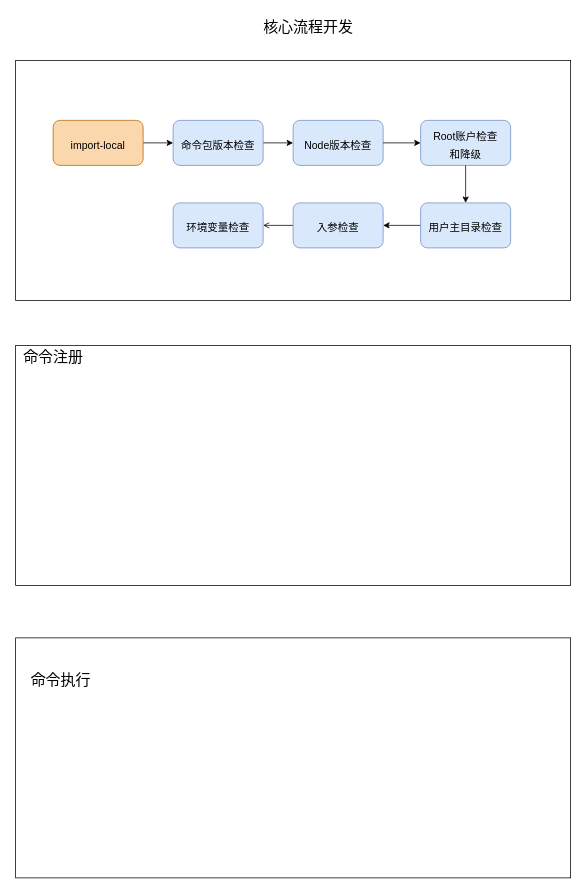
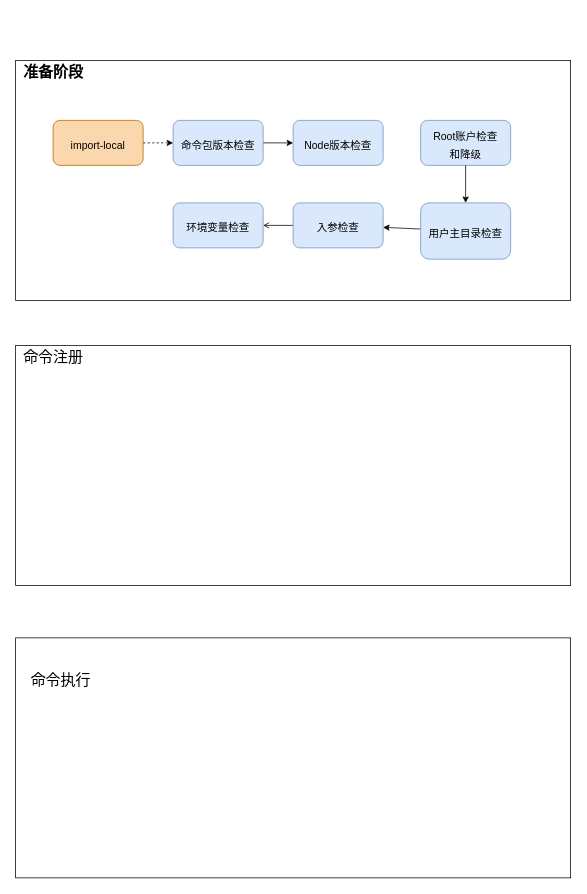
- <mxCell id="2" value="核心流程开发&lt;br&gt;" style="text;html=1;align=center;verticalAlign=middle;resizable=0;points=[];autosize=1;strokeColor=none;fillColor=none;fontSize=20;" parent="1" vertex="1"><mxGeometry x="340" y="20" width="140" height="30" as="geometry" /></mxCell>
+ <mxCell id="13" value="准备阶段" style="text;html=1;align=center;verticalAlign=middle;resizable=0;points=[];autosize=1;strokeColor=none;fillColor=none;fontSize=20;fontStyle=1" parent="1" vertex="1"><mxGeometry x="20" y="80" width="100" height="30" as="geometry" /></mxCell>
- <mxCell id="22" value="" style="edgeStyle=none;html=1;fontSize=14;" edge="1" parent="1" source="23" target="15"><mxGeometry relative="1" as="geometry" /></mxCell>
+ <mxCell id="22" value="" style="edgeStyle=none;html=1;fontSize=14;dashed=1;" edge="1" parent="1" source="23" target="15"><mxGeometry relative="1" as="geometry" /></mxCell>
- <mxCell id="18" value="" style="edgeStyle=none;html=1;fontSize=14;" edge="1" parent="1" source="16" target="17"><mxGeometry relative="1" as="geometry" /></mxCell>
- <mxCell id="19" value="&lt;font style=&quot;font-size: 14px&quot;&gt;用户主目录检查&lt;/font&gt;" style="rounded=1;whiteSpace=wrap;html=1;fontSize=20;fillColor=#dae8fc;strokeColor=#6c8ebf;" vertex="1" parent="1"><mxGeometry x="560" y="270" width="120" height="60" as="geometry" /></mxCell>
+ <mxCell id="19" value="&lt;font style=&quot;font-size: 14px&quot;&gt;用户主目录检查&lt;/font&gt;" style="rounded=1;whiteSpace=wrap;html=1;fontSize=20;fillColor=#dae8fc;strokeColor=#6c8ebf;" vertex="1" parent="1"><mxGeometry x="560" y="270" width="120" height="75" as="geometry" /></mxCell>
